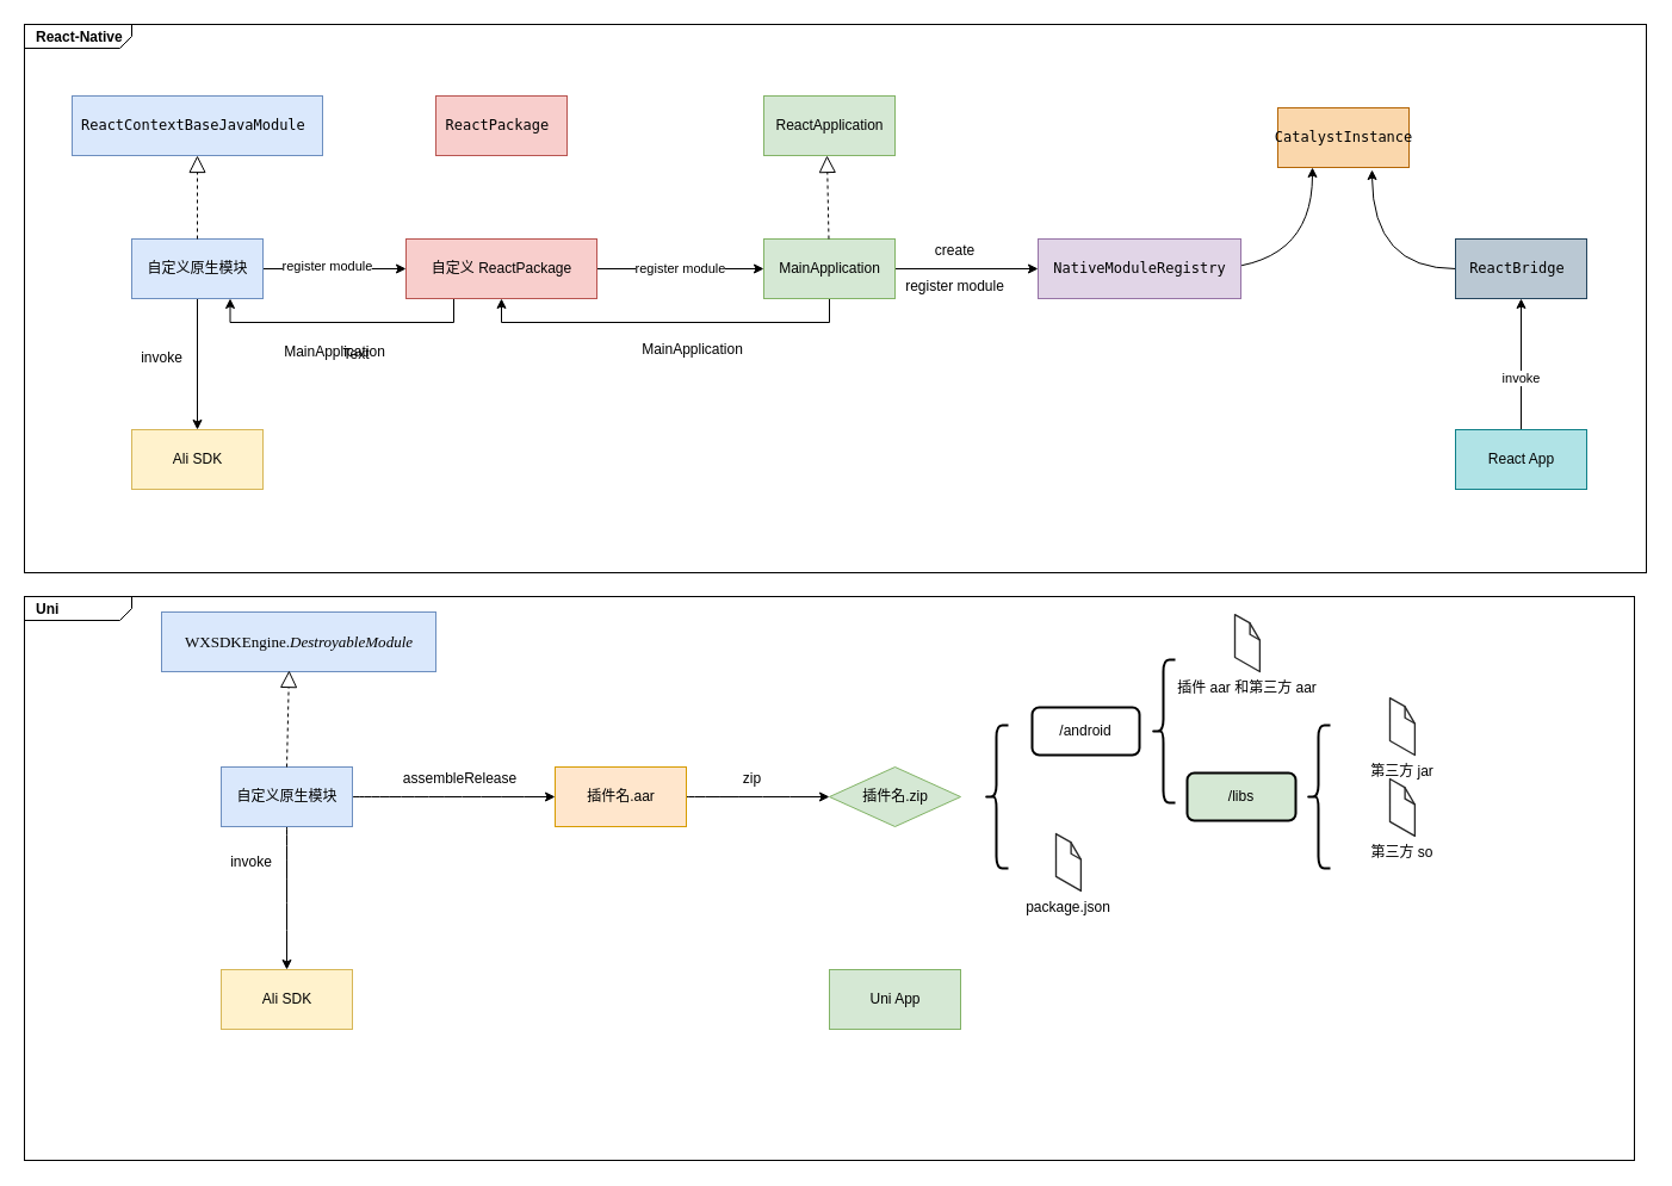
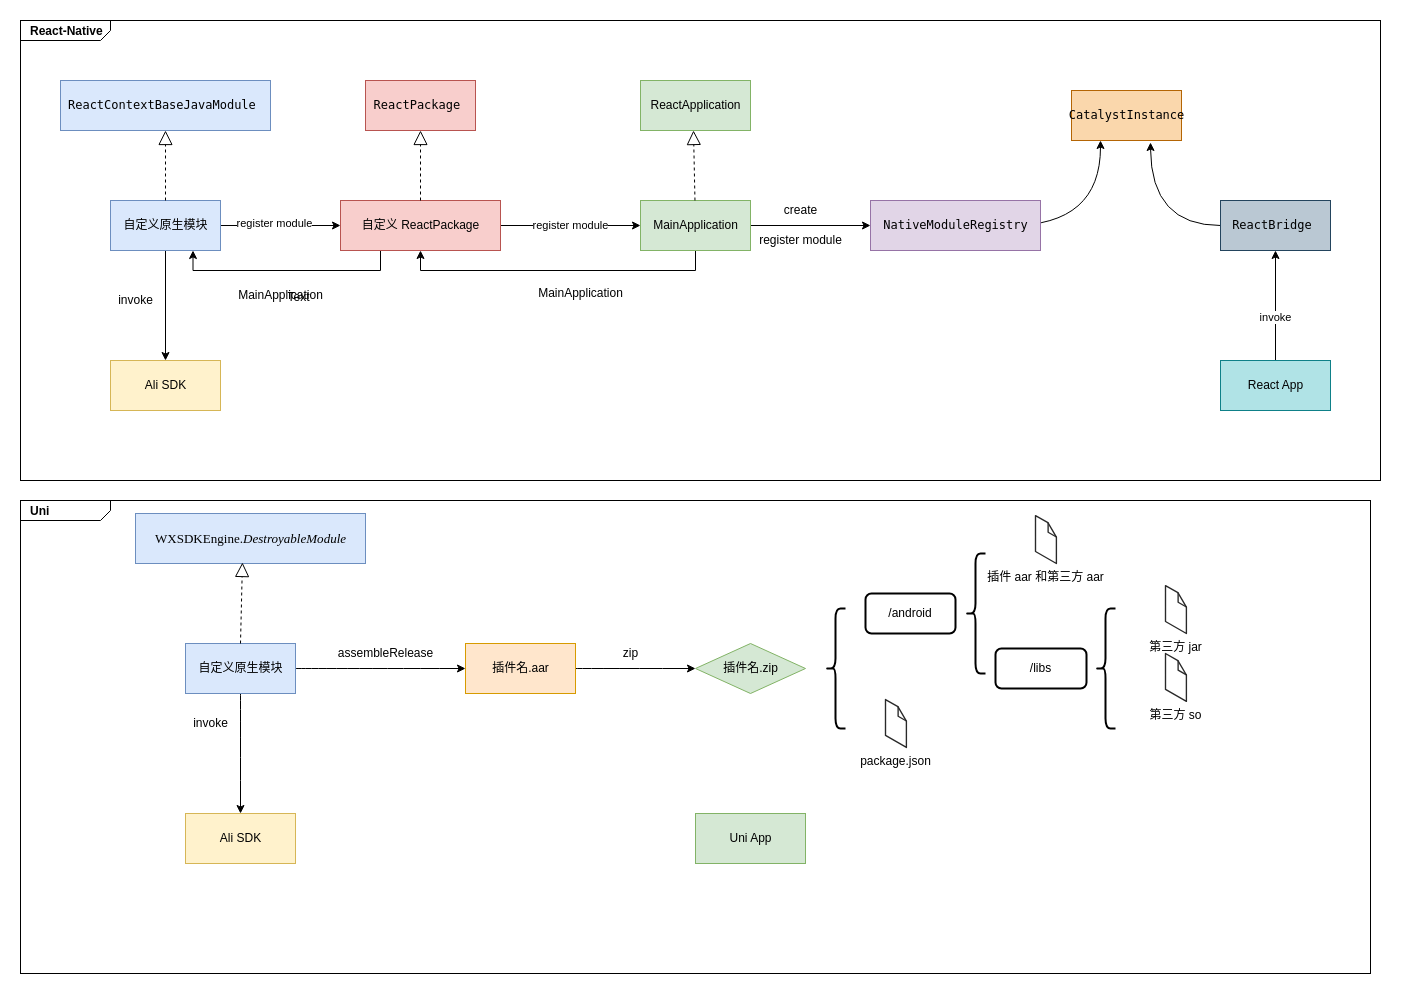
+ <mxCell id="14" value="" style="endArrow=block;dashed=1;endFill=0;endSize=12;html=1;entryX=0.5;entryY=1;entryDx=0;entryDy=0;" edge="1" parent="1" source="12" target="13"><mxGeometry width="160" relative="1" as="geometry"><mxPoint x="170" y="240" as="sourcePoint" /><mxPoint x="330" y="240" as="targetPoint" /></mxGeometry></mxCell>
- <mxCell id="51" value="/libs" style="rounded=1;whiteSpace=wrap;html=1;strokeWidth=2;fillColor=#d5e8d4;" vertex="1" parent="1"><mxGeometry x="995" y="648" width="91" height="40" as="geometry" /></mxCell>
+ <mxCell id="51" value="/libs" style="rounded=1;whiteSpace=wrap;html=1;strokeWidth=2;" vertex="1" parent="1"><mxGeometry x="995" y="648" width="91" height="40" as="geometry" /></mxCell>
